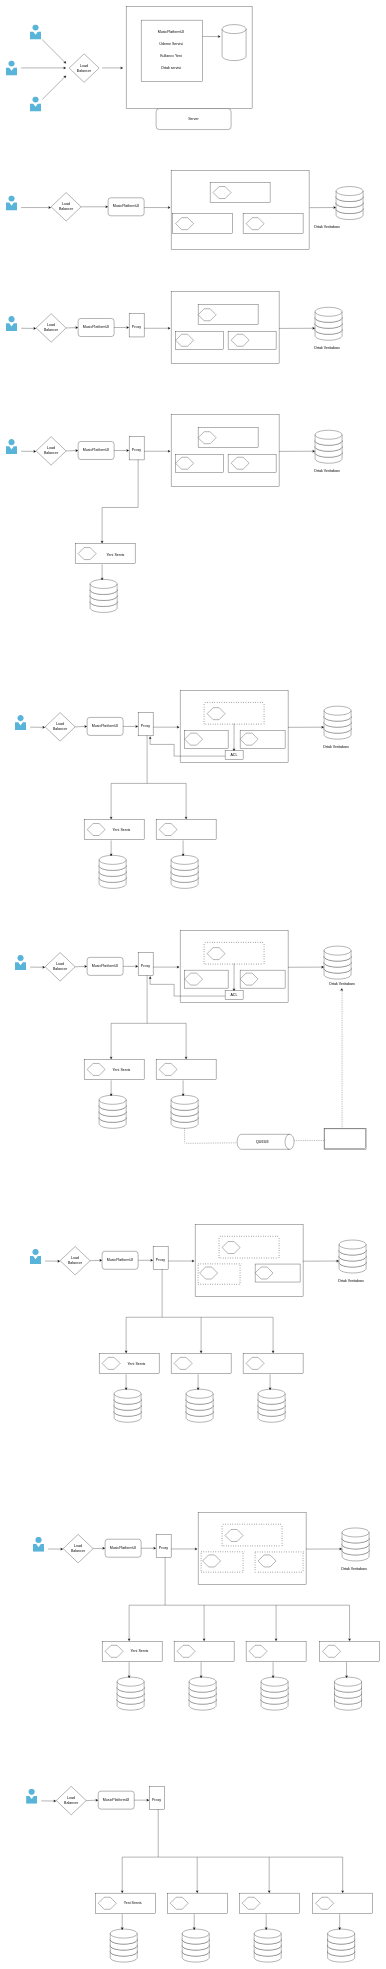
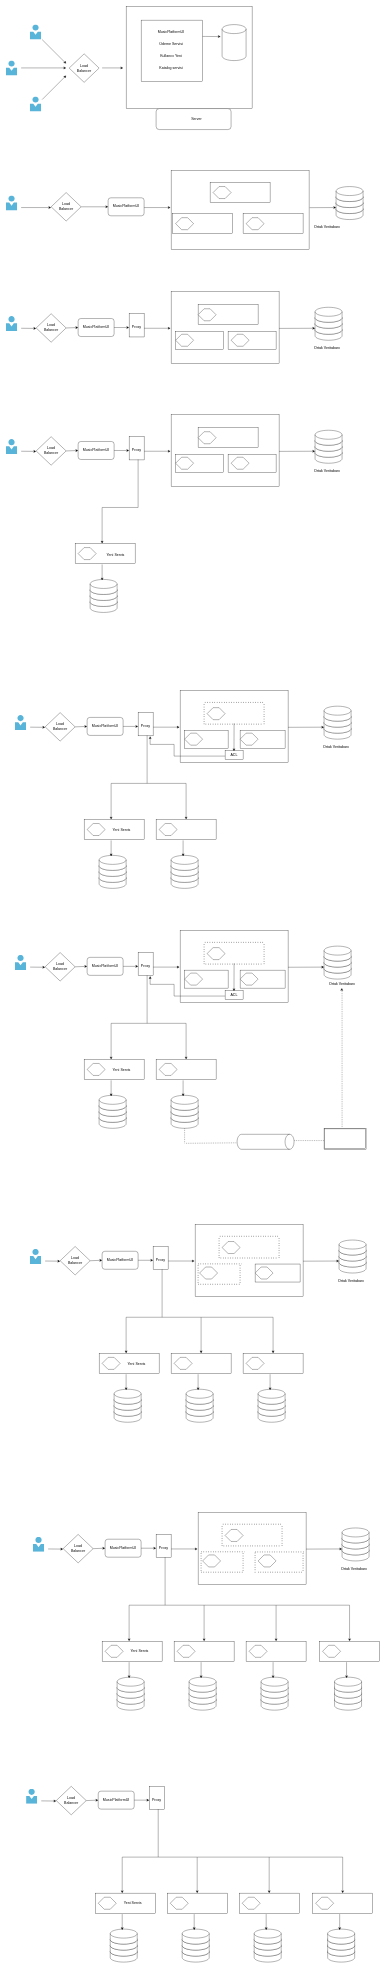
- <mxCell id="13" value="Ortak servisi" style="text;strokeColor=none;align=center;fillColor=none;html=1;verticalAlign=middle;whiteSpace=wrap;rounded=0;" vertex="1" parent="1"><mxGeometry x="520" y="210" width="100" height="30" as="geometry" /></mxCell>
+ <mxCell id="13" value="Katalog servisi" style="text;strokeColor=none;align=center;fillColor=none;html=1;verticalAlign=middle;whiteSpace=wrap;rounded=0;" vertex="1" parent="1"><mxGeometry x="520" y="210" width="100" height="30" as="geometry" /></mxCell>
- <mxCell id="20" value="Server" style="text;strokeColor=none;align=center;fillColor=none;html=1;verticalAlign=middle;whiteSpace=wrap;rounded=0;" vertex="1" parent="1"><mxGeometry x="585" y="380" width="120" height="30" as="geometry" /></mxCell>
+ <mxCell id="20" value="Server" style="text;strokeColor=none;align=center;fillColor=none;html=1;verticalAlign=middle;whiteSpace=wrap;rounded=0;" vertex="1" parent="1"><mxGeometry x="595" y="380" width="120" height="30" as="geometry" /></mxCell>
- <mxCell id="201" value="QUEUE" style="text;strokeColor=none;align=center;fillColor=none;html=1;verticalAlign=middle;whiteSpace=wrap;rounded=0;" vertex="1" parent="1"><mxGeometry x="845" y="3790" width="60" height="30" as="geometry" /></mxCell>
